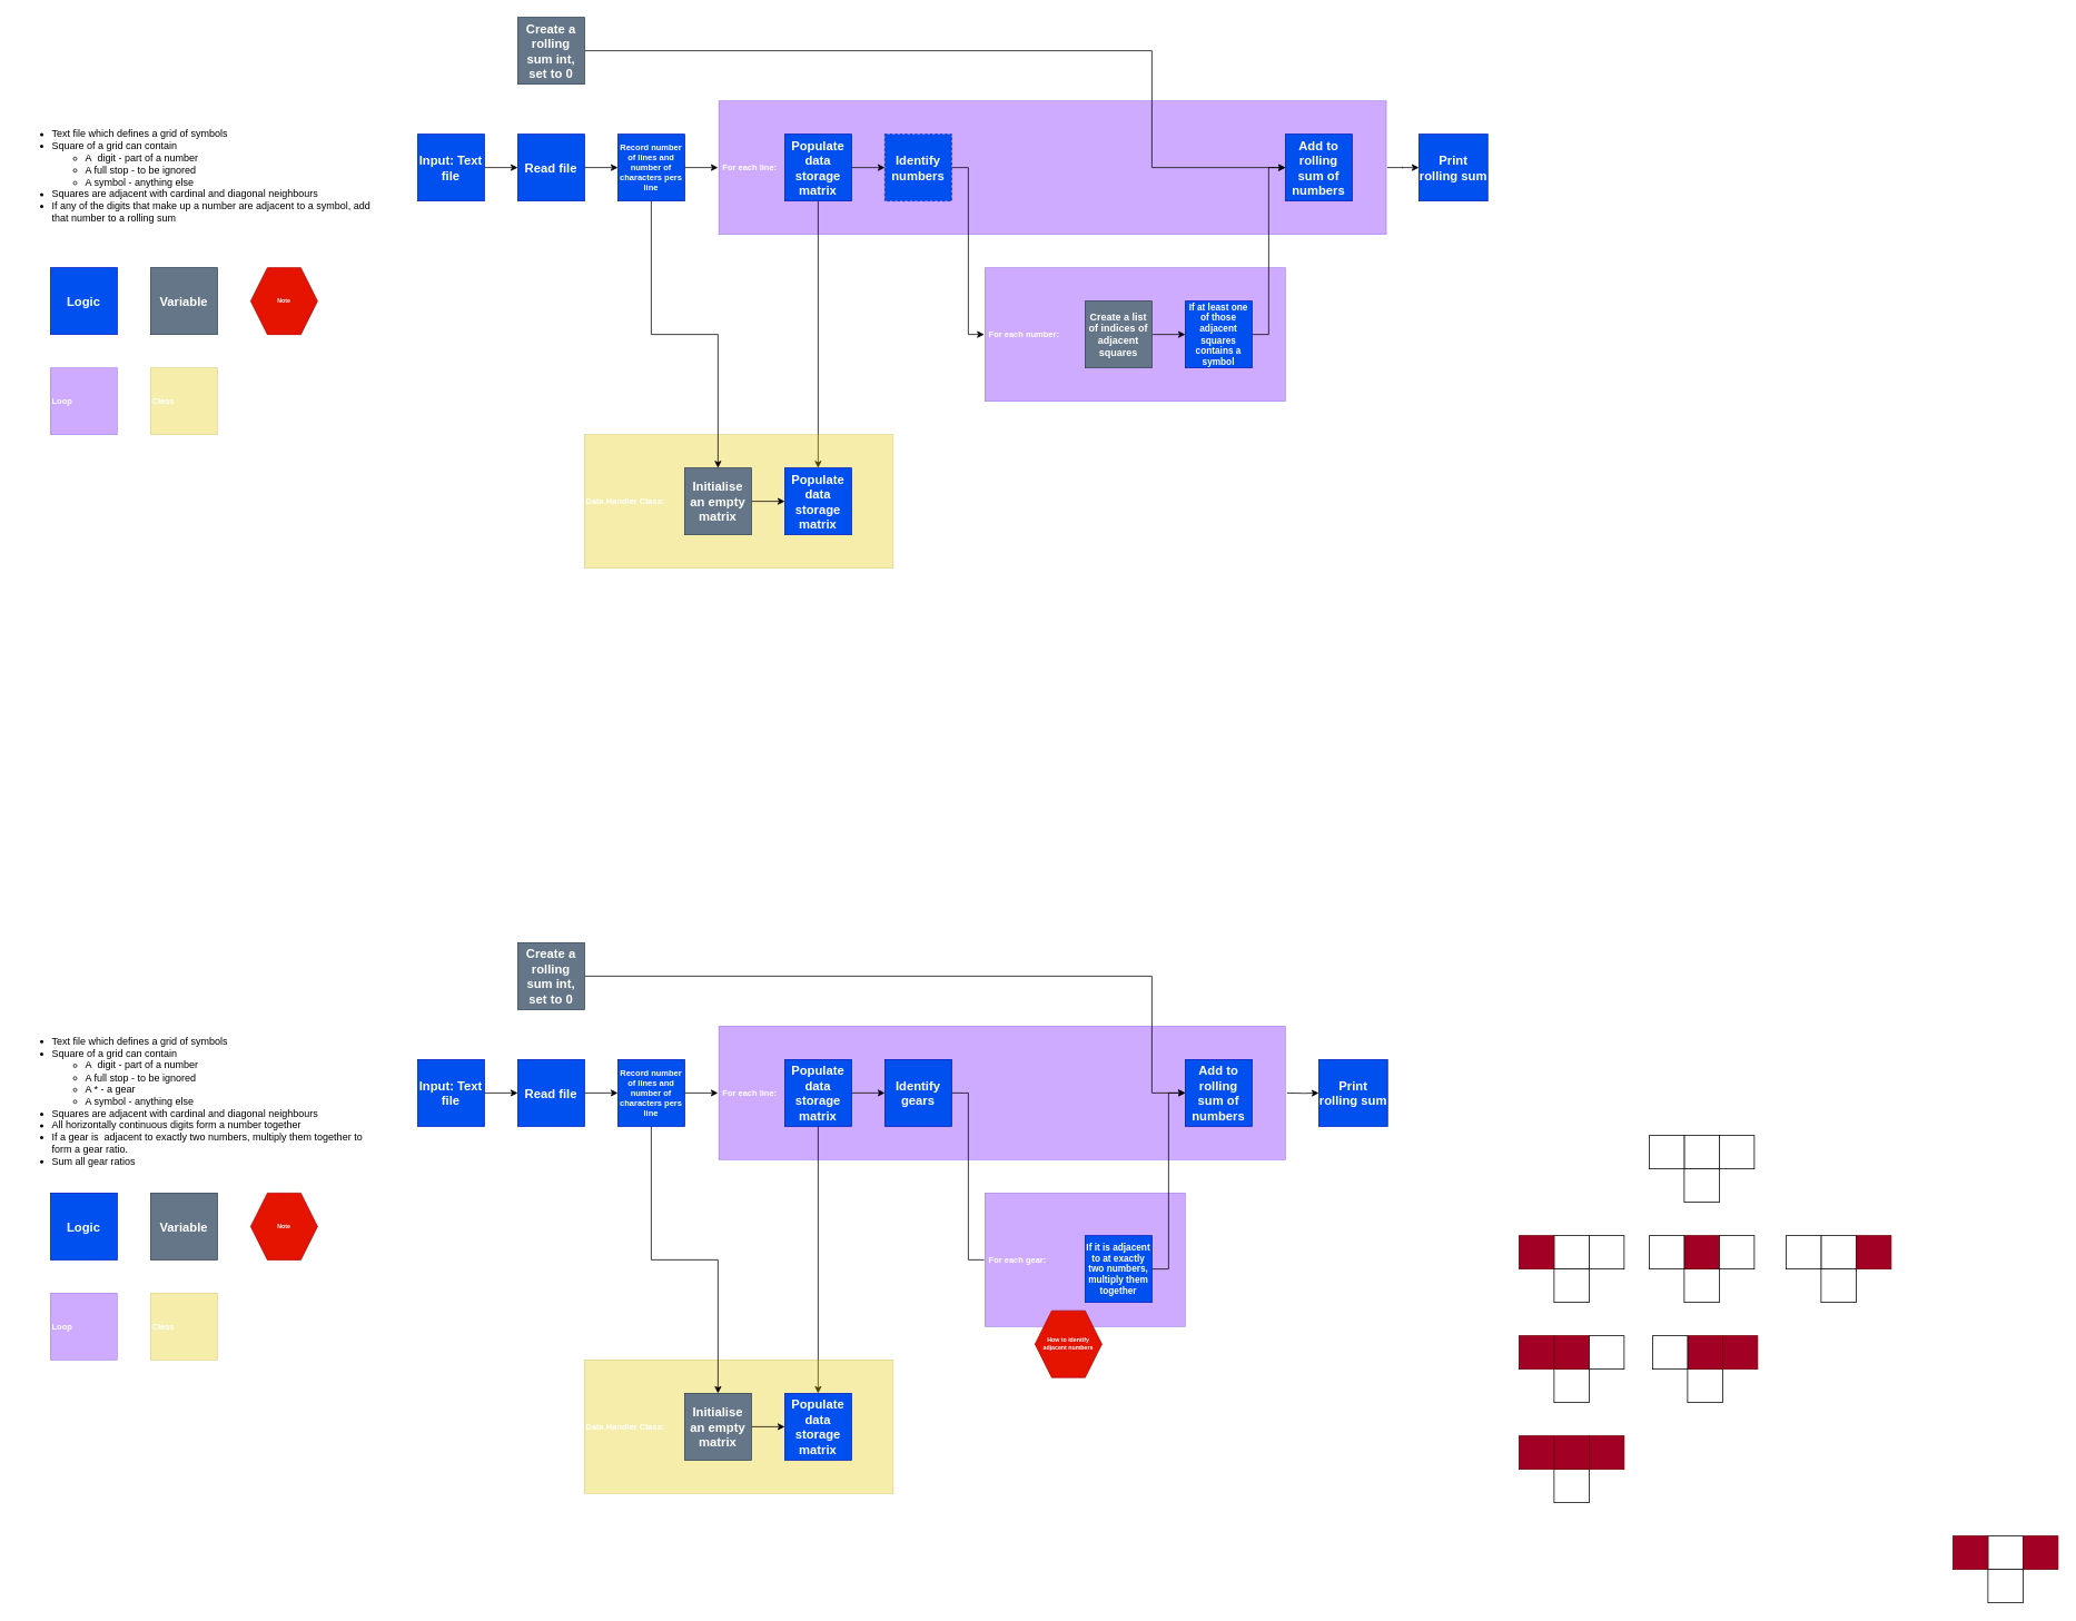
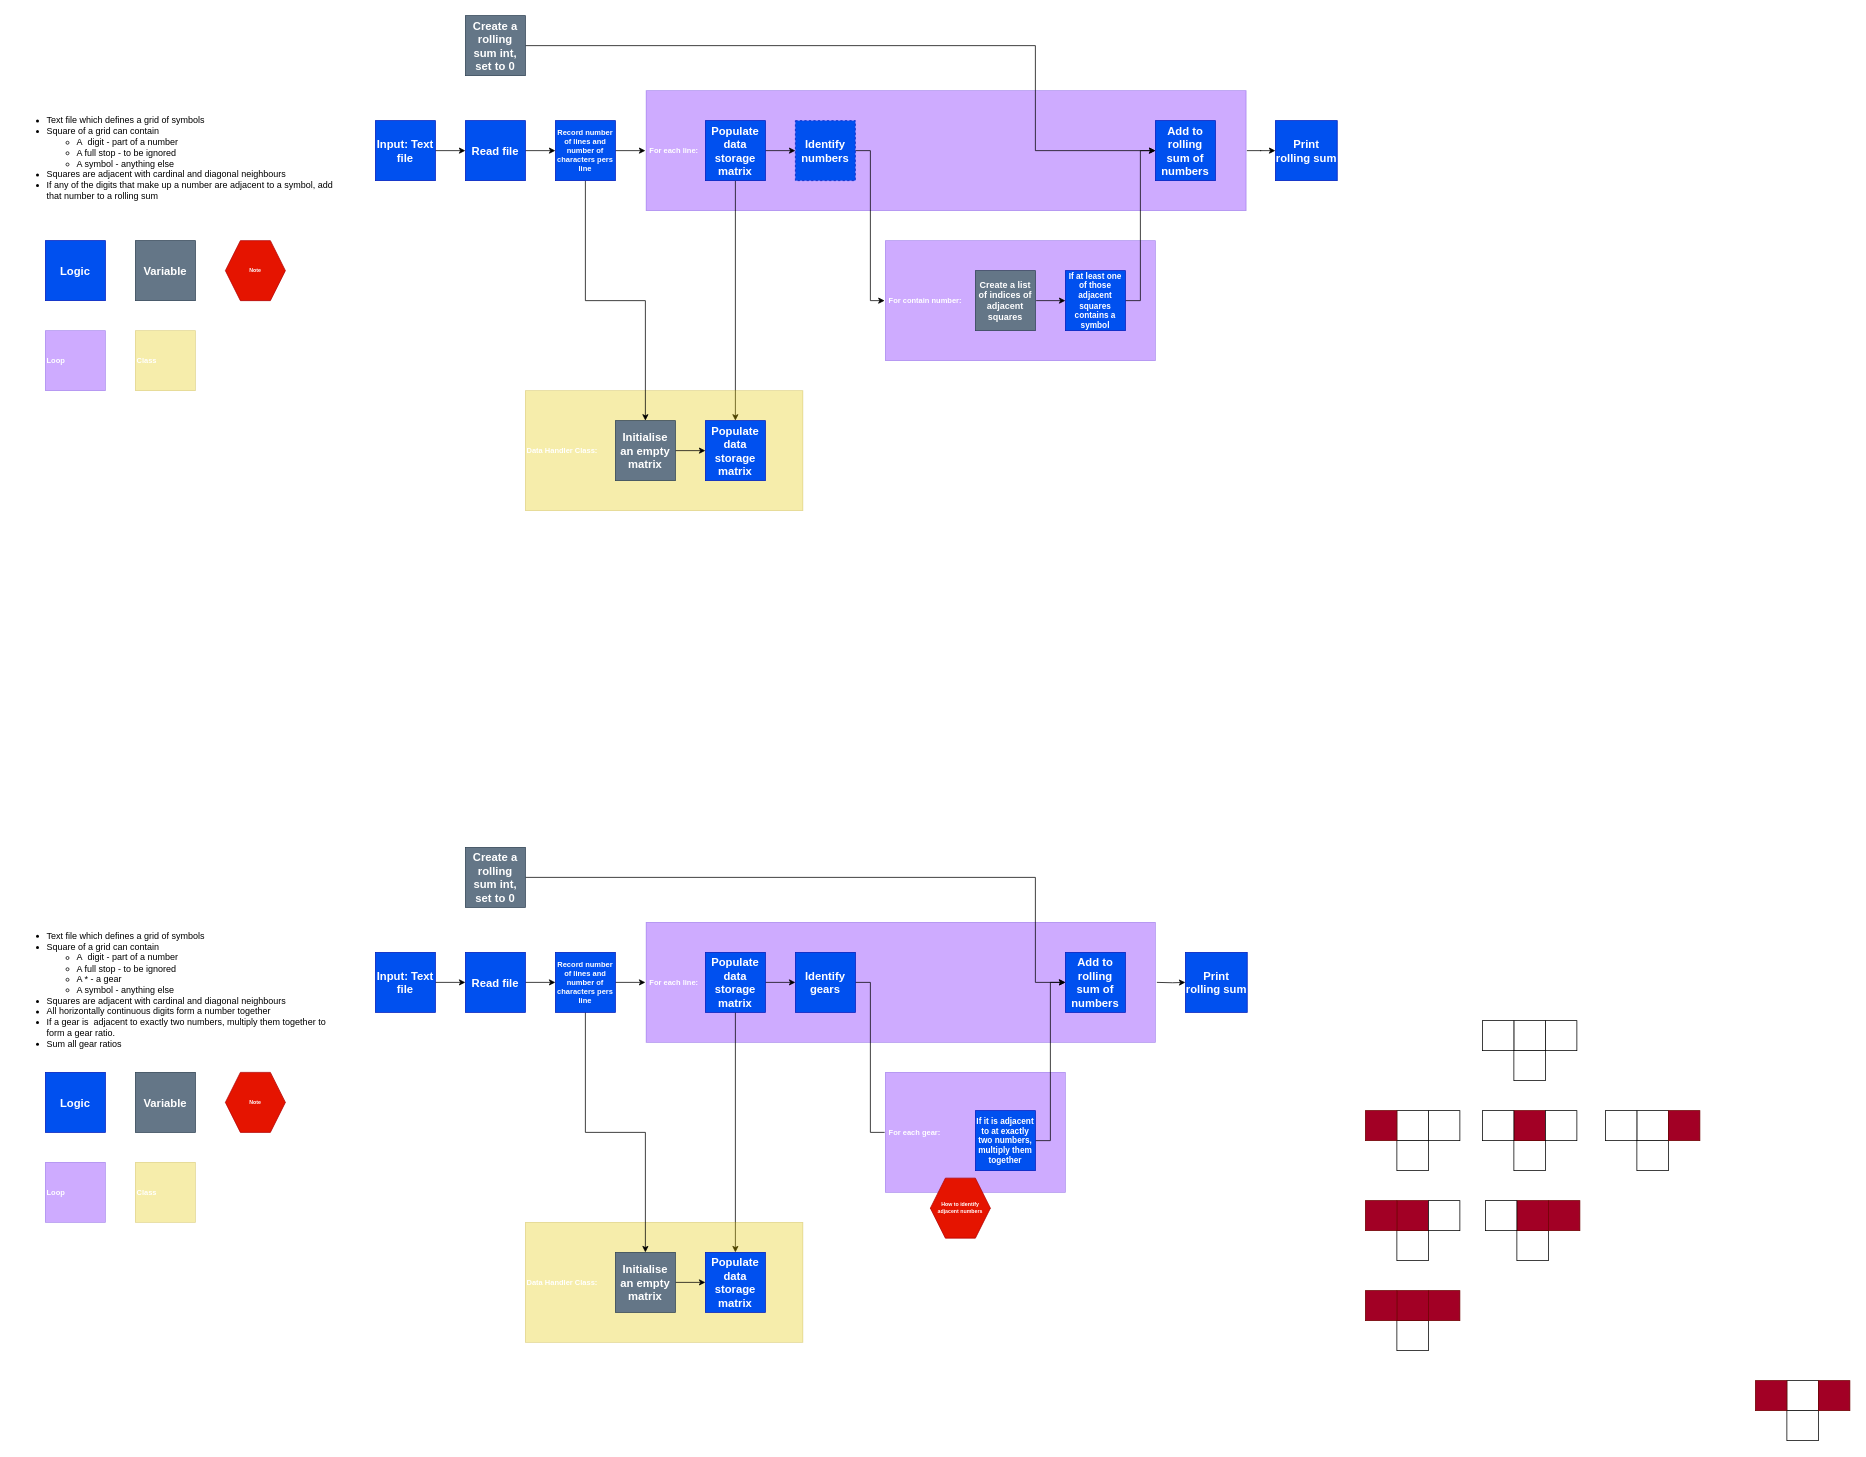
- <mxCell id="19" value="&amp;nbsp;For each number:" style="rounded=0;whiteSpace=wrap;html=1;fillColor=#6a00ff;fontColor=#ffffff;strokeColor=#3700CC;fontSize=10;fontStyle=1;align=left;opacity=33;perimeterSpacing=1;strokeWidth=1;" parent="1" vertex="1"><mxGeometry x="1180" y="320" width="360" height="160" as="geometry" /></mxCell>
+ <mxCell id="19" value="&amp;nbsp;For contain number:" style="rounded=0;whiteSpace=wrap;html=1;fillColor=#6a00ff;fontColor=#ffffff;strokeColor=#3700CC;fontSize=10;fontStyle=1;align=left;opacity=33;perimeterSpacing=1;strokeWidth=1;" parent="1" vertex="1"><mxGeometry x="1180" y="320" width="360" height="160" as="geometry" /></mxCell>
